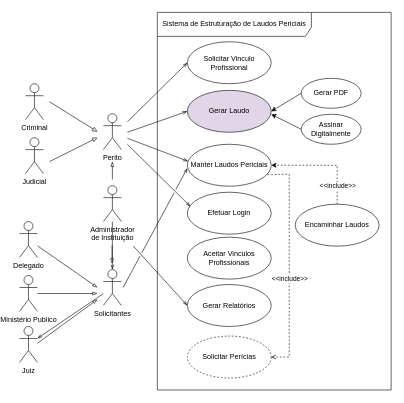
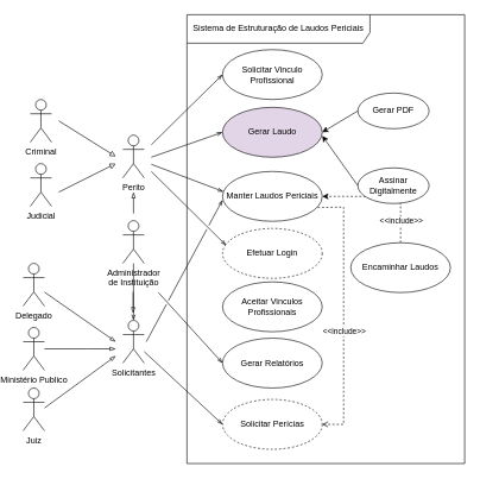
- <mxCell id="36" value="Assinar Digitalmente" style="ellipse;whiteSpace=wrap;html=1;" vertex="1" parent="1"><mxGeometry x="490" y="190" width="100" height="50" as="geometry" /></mxCell>
+ <mxCell id="36" value="Assinar Digitalmente" style="ellipse;whiteSpace=wrap;html=1;" vertex="1" parent="1"><mxGeometry x="490" y="235" width="100" height="50" as="geometry" /></mxCell>
- <mxCell id="25" value="Efetuar Login" style="ellipse;whiteSpace=wrap;html=1;" parent="1" vertex="1"><mxGeometry x="300" y="320" width="140" height="70" as="geometry" /></mxCell>
+ <mxCell id="25" value="Efetuar Login" style="ellipse;whiteSpace=wrap;html=1;dashed=1;" parent="1" vertex="1"><mxGeometry x="300" y="320" width="140" height="70" as="geometry" /></mxCell>
- <mxCell id="12" value="" style="rounded=0;orthogonalLoop=1;jettySize=auto;html=1;endArrow=openThin;endFill=0;" parent="1" source="13" target="20" edge="1"><mxGeometry relative="1" as="geometry" /></mxCell>
+ <mxCell id="12" value="" style="rounded=0;orthogonalLoop=1;jettySize=auto;html=1;entryX=0;entryY=0.5;entryDx=0;entryDy=0;endArrow=openThin;endFill=0;" parent="1" source="13" target="14" edge="1"><mxGeometry relative="1" as="geometry" /></mxCell>
